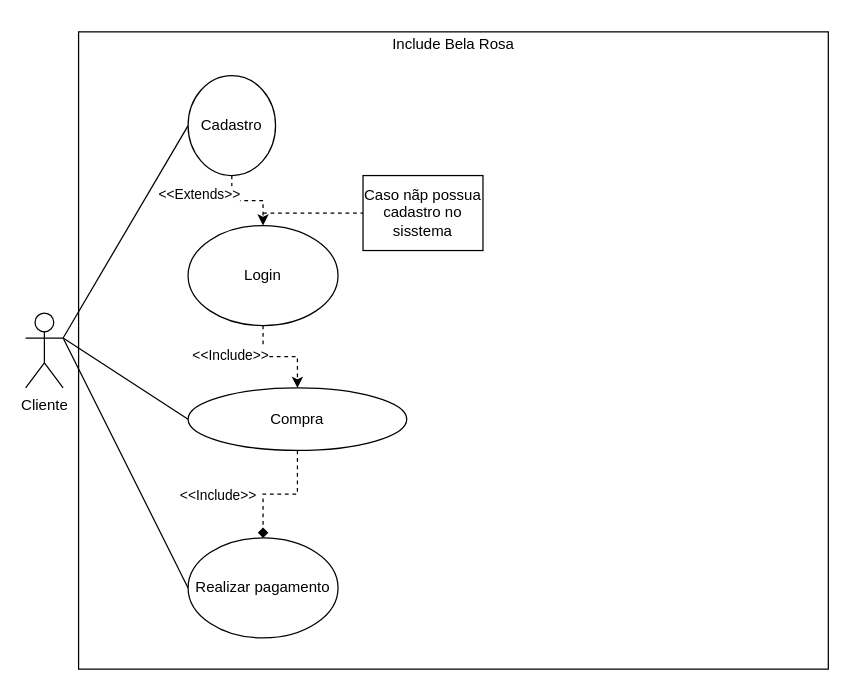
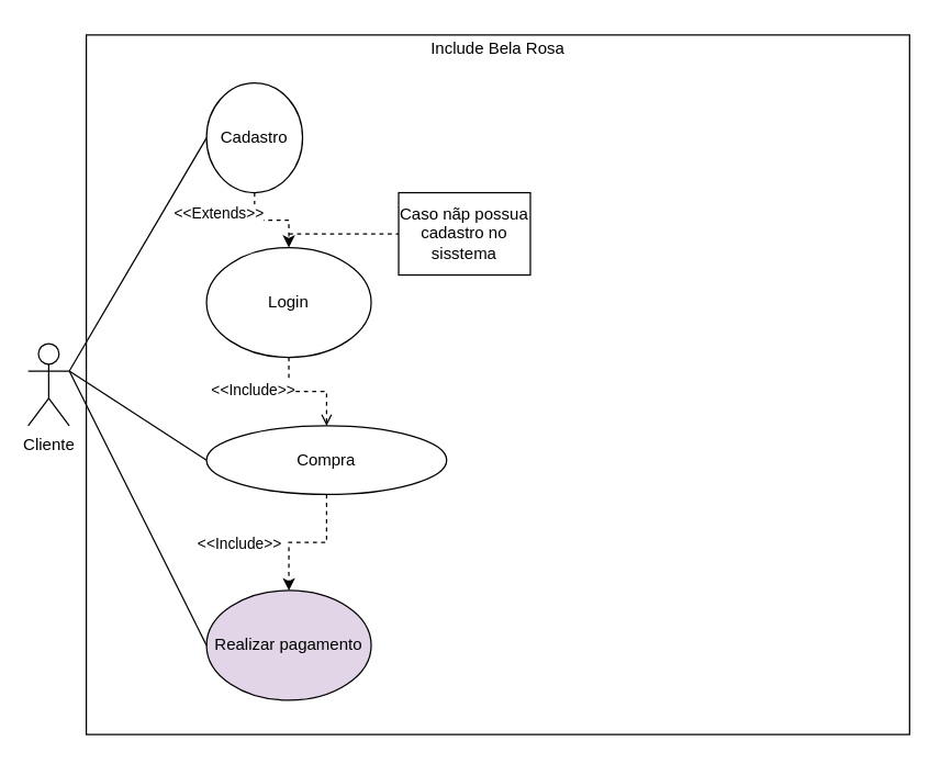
- <mxCell id="7" value="" style="edgeStyle=orthogonalEdgeStyle;rounded=0;orthogonalLoop=1;jettySize=auto;html=1;dashed=1;" edge="1" parent="1" source="9" target="12"><mxGeometry relative="1" as="geometry" /></mxCell>
+ <mxCell id="7" value="" style="edgeStyle=orthogonalEdgeStyle;rounded=0;orthogonalLoop=1;jettySize=auto;html=1;dashed=1;endArrow=open;" edge="1" parent="1" source="9" target="12"><mxGeometry relative="1" as="geometry" /></mxCell>
- <mxCell id="10" value="" style="edgeStyle=orthogonalEdgeStyle;rounded=0;orthogonalLoop=1;jettySize=auto;html=1;dashed=1;endArrow=diamond;" edge="1" parent="1" source="12" target="17"><mxGeometry relative="1" as="geometry" /></mxCell>
+ <mxCell id="10" value="" style="edgeStyle=orthogonalEdgeStyle;rounded=0;orthogonalLoop=1;jettySize=auto;html=1;dashed=1;" edge="1" parent="1" source="12" target="17"><mxGeometry relative="1" as="geometry" /></mxCell>
- <mxCell id="17" value="Realizar pagamento" style="ellipse;whiteSpace=wrap;html=1;" vertex="1" parent="1"><mxGeometry x="150" y="430" width="120" height="80" as="geometry" /></mxCell>
+ <mxCell id="17" value="Realizar pagamento" style="ellipse;whiteSpace=wrap;html=1;fillColor=#e1d5e7;" vertex="1" parent="1"><mxGeometry x="150" y="430" width="120" height="80" as="geometry" /></mxCell>
